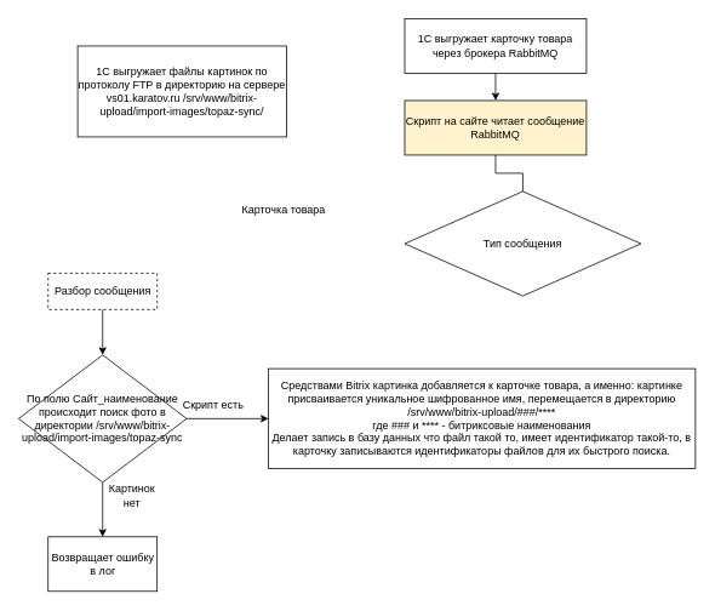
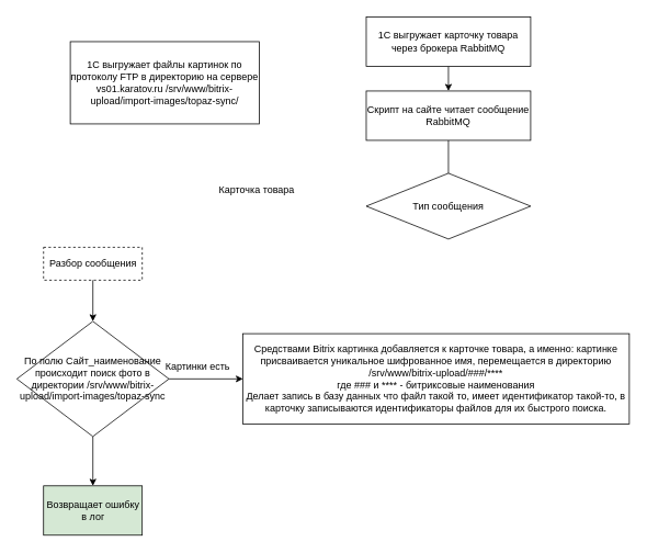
- <mxCell id="6" value="Скрипт на сайте читает сообщение RabbitMQ" style="rounded=0;whiteSpace=wrap;html=1;fillColor=#fff2cc;" vertex="1" parent="1"><mxGeometry x="445" y="110" width="200" height="60" as="geometry" /></mxCell>
+ <mxCell id="6" value="Скрипт на сайте читает сообщение RabbitMQ" style="rounded=0;whiteSpace=wrap;html=1;" vertex="1" parent="1"><mxGeometry x="445" y="110" width="200" height="60" as="geometry" /></mxCell>
- <mxCell id="7" value="Тип сообщения" style="rhombus;whiteSpace=wrap;html=1;" vertex="1" parent="1"><mxGeometry x="445" y="210" width="260" height="115" as="geometry" /></mxCell>
+ <mxCell id="7" value="Тип сообщения" style="rhombus;whiteSpace=wrap;html=1;" vertex="1" parent="1"><mxGeometry x="445" y="210" width="200" height="80" as="geometry" /></mxCell>
- <mxCell id="16" value="Скрипт есть" style="text;strokeColor=none;fillColor=none;align=left;verticalAlign=middle;spacingLeft=4;spacingRight=4;overflow=hidden;points=[[0,0.5],[1,0.5]];portConstraint=eastwest;rotatable=0;" vertex="1" parent="1"><mxGeometry x="195" y="430" width="90" height="30" as="geometry" /></mxCell>
+ <mxCell id="16" value="Картинки есть" style="text;strokeColor=none;fillColor=none;align=left;verticalAlign=middle;spacingLeft=4;spacingRight=4;overflow=hidden;points=[[0,0.5],[1,0.5]];portConstraint=eastwest;rotatable=0;" vertex="1" parent="1"><mxGeometry x="195" y="430" width="90" height="30" as="geometry" /></mxCell>
- <mxCell id="17" value="Картинок нет" style="text;html=1;strokeColor=none;fillColor=none;align=center;verticalAlign=middle;whiteSpace=wrap;rounded=0;" vertex="1" parent="1"><mxGeometry x="115" y="530" width="60" height="30" as="geometry" /></mxCell>
- <mxCell id="14" value="Возвращает ошибку в лог" style="rounded=0;whiteSpace=wrap;html=1;" vertex="1" parent="1"><mxGeometry x="52.5" y="590" width="120" height="60" as="geometry" /></mxCell>
+ <mxCell id="14" value="Возвращает ошибку в лог" style="rounded=0;whiteSpace=wrap;html=1;fillColor=#d5e8d4;" vertex="1" parent="1"><mxGeometry x="52.5" y="590" width="120" height="60" as="geometry" /></mxCell>
